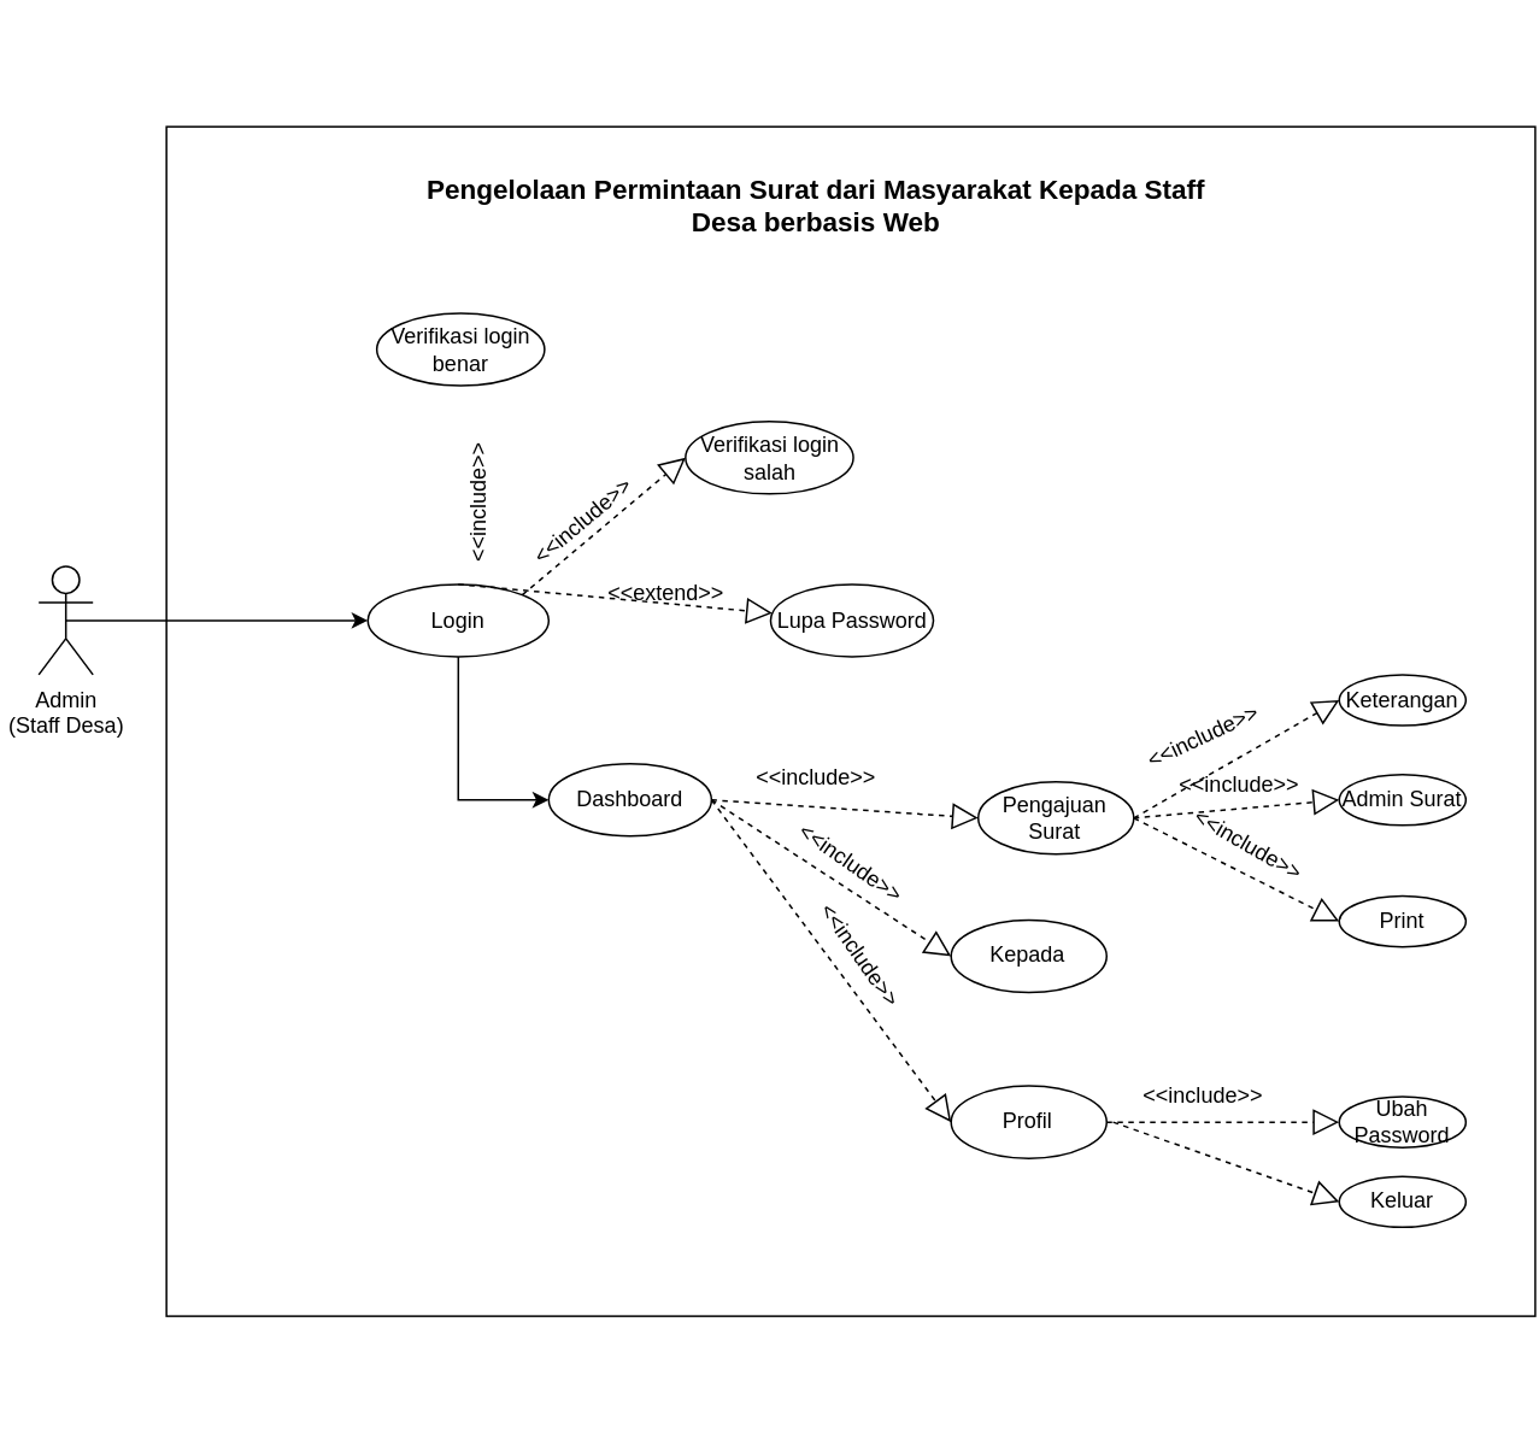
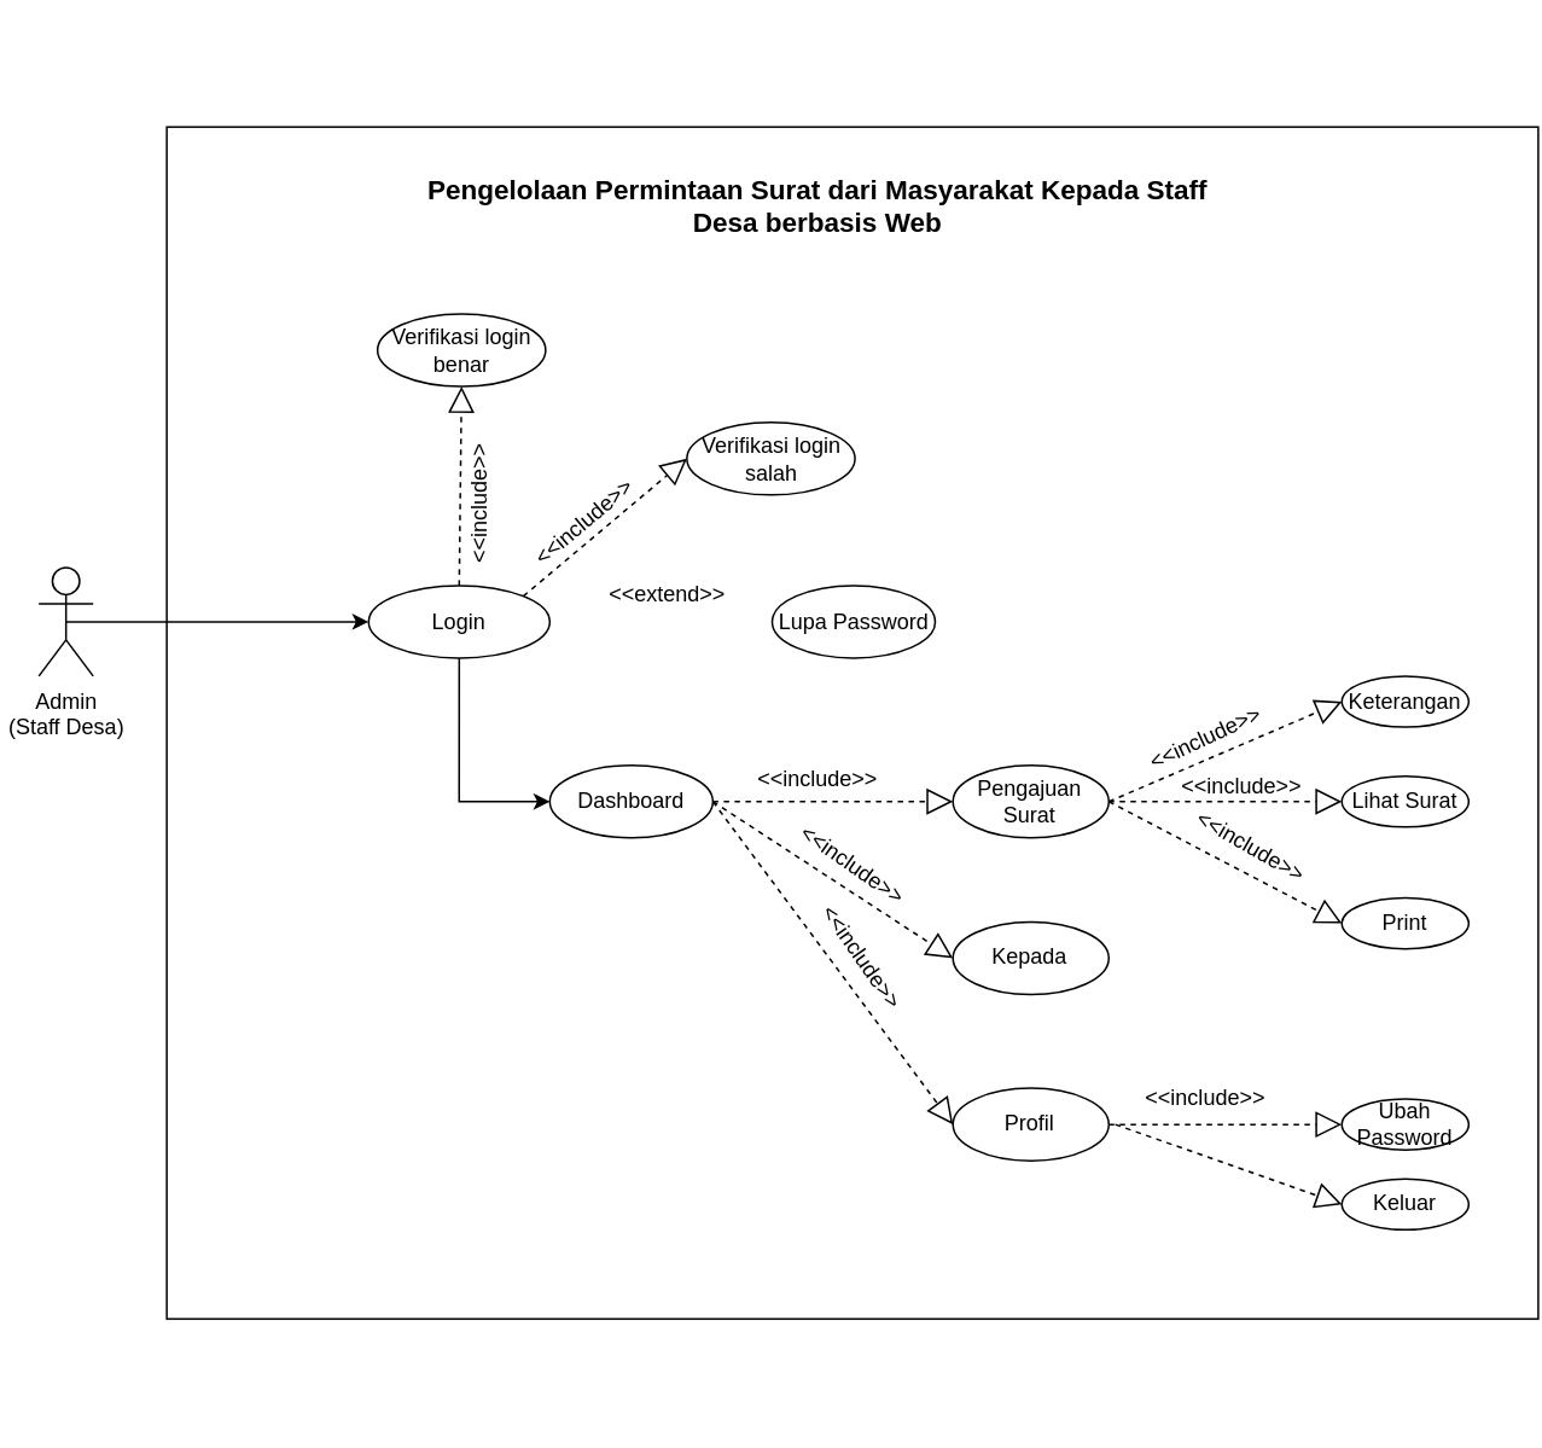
- <mxCell id="10" value="" style="endArrow=block;dashed=1;endFill=0;endSize=12;html=1;rounded=0;exitX=0.5;exitY=0;exitDx=0;exitDy=0;" parent="1" source="4" target="5" edge="1"><mxGeometry width="160" relative="1" as="geometry"><mxPoint x="412.94" y="252.62" as="sourcePoint" /><mxPoint x="522.94" y="402.62" as="targetPoint" /></mxGeometry></mxCell>
+ <mxCell id="10" value="" style="endArrow=block;dashed=1;endFill=0;endSize=12;html=1;rounded=0;exitX=0.5;exitY=0;exitDx=0;exitDy=0;entryX=0.5;entryY=1;entryDx=0;entryDy=0;" parent="1" source="4" target="8" edge="1"><mxGeometry width="160" relative="1" as="geometry"><mxPoint x="412.94" y="252.62" as="sourcePoint" /><mxPoint x="522.94" y="402.62" as="targetPoint" /></mxGeometry></mxCell>
- <mxCell id="19" value="Admin Surat" style="ellipse;whiteSpace=wrap;html=1;" parent="1" vertex="1"><mxGeometry x="740.06" y="427.77" width="70" height="28.12" as="geometry" /></mxCell>
+ <mxCell id="19" value="Lihat Surat" style="ellipse;whiteSpace=wrap;html=1;" parent="1" vertex="1"><mxGeometry x="740.06" y="427.77" width="70" height="28.12" as="geometry" /></mxCell>
- <mxCell id="18" value="Pengajuan Surat" style="ellipse;whiteSpace=wrap;html=1;" parent="1" vertex="1"><mxGeometry x="540.44" y="431.83" width="86" height="40" as="geometry" /></mxCell>
+ <mxCell id="18" value="Pengajuan Surat" style="ellipse;whiteSpace=wrap;html=1;" parent="1" vertex="1"><mxGeometry x="525.44" y="421.83" width="86" height="40" as="geometry" /></mxCell>
